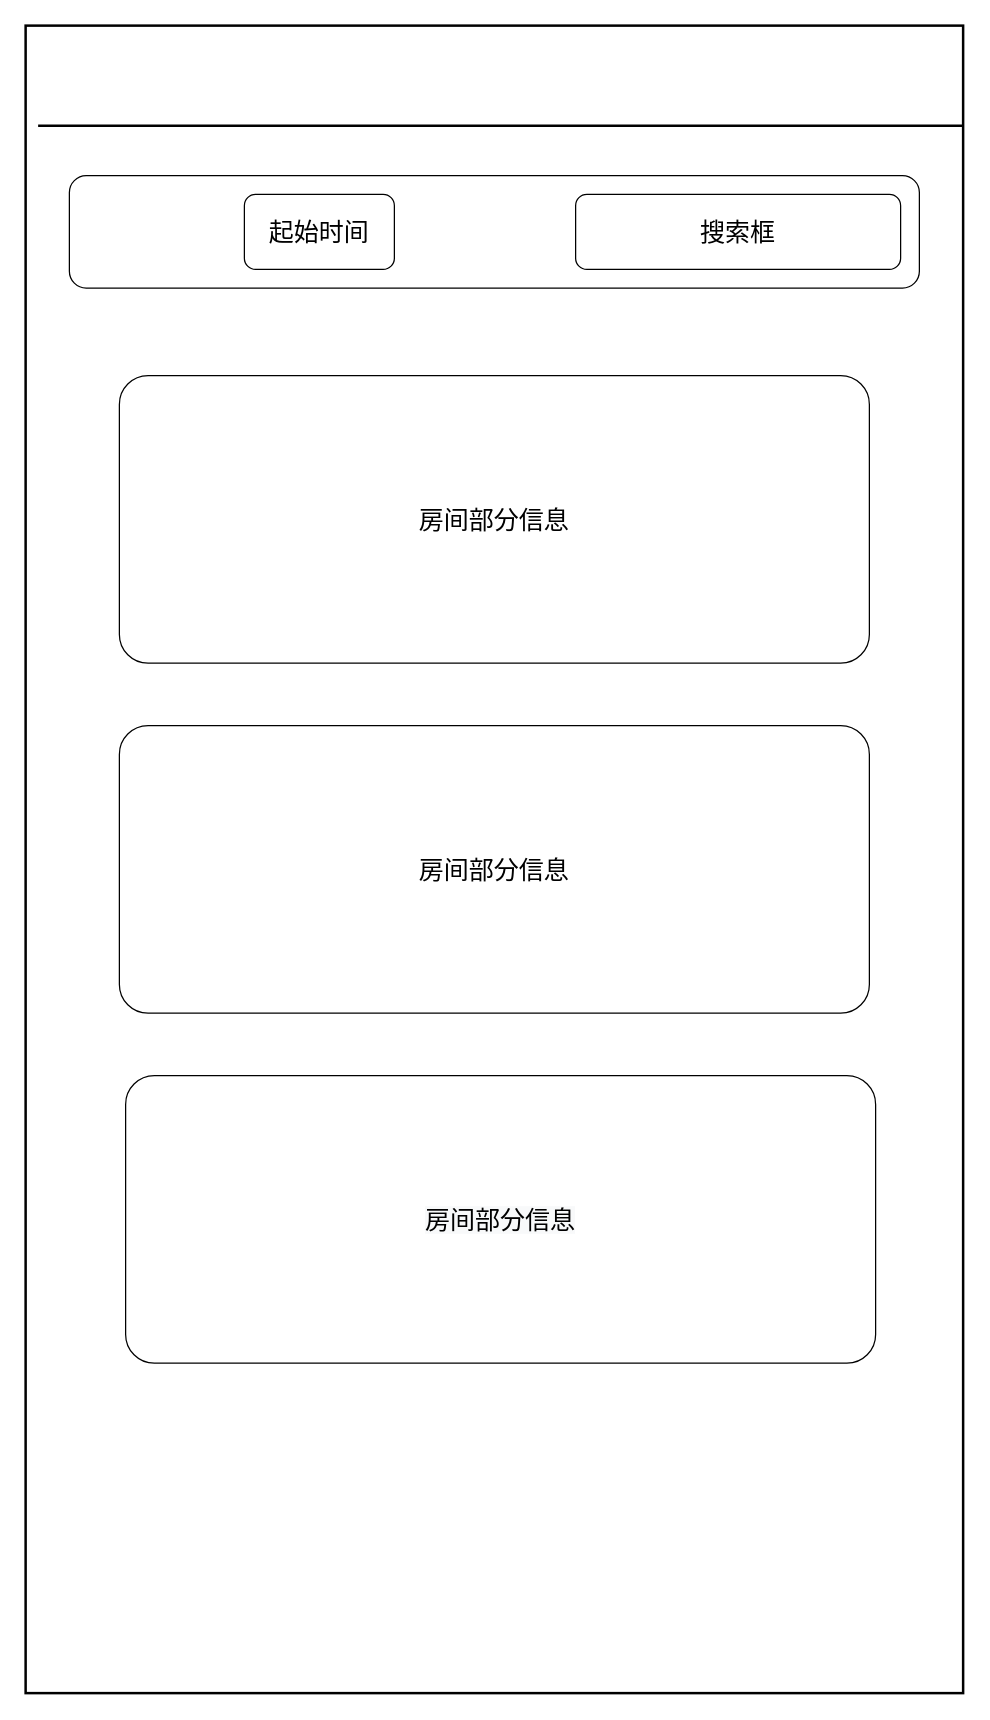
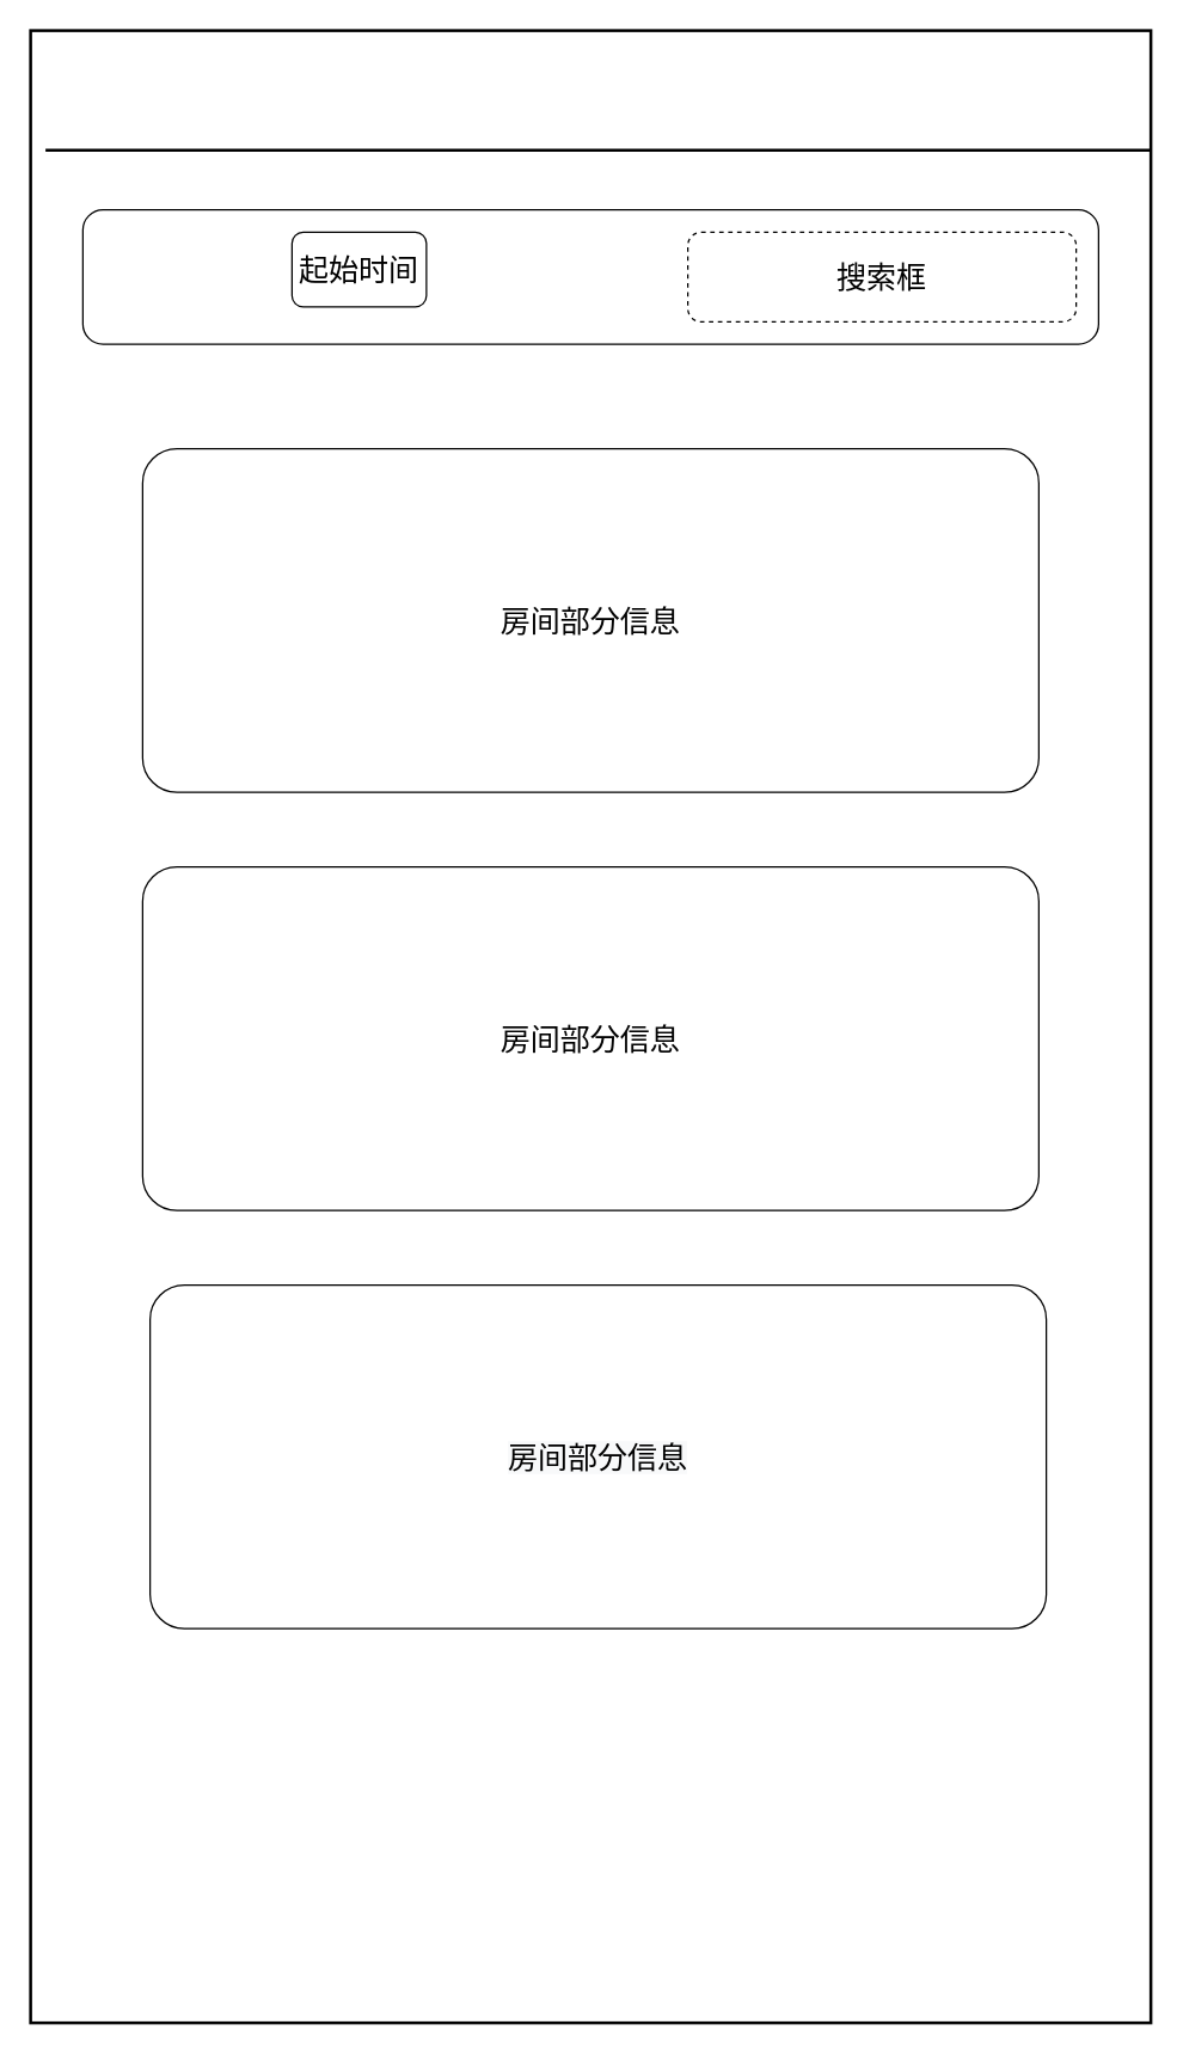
- <mxCell id="4" value="起始时间" style="rounded=1;whiteSpace=wrap;html=1;fontSize=20;" parent="1" vertex="1"><mxGeometry x="195" y="155" width="120" height="60" as="geometry" /></mxCell>
+ <mxCell id="4" value="起始时间" style="rounded=1;whiteSpace=wrap;html=1;fontSize=20;" parent="1" vertex="1"><mxGeometry x="195" y="155" width="90" height="50" as="geometry" /></mxCell>
- <mxCell id="5" value="搜索框" style="rounded=1;whiteSpace=wrap;html=1;fontSize=20;" parent="1" vertex="1"><mxGeometry x="460" y="155" width="260" height="60" as="geometry" /></mxCell>
+ <mxCell id="5" value="搜索框" style="rounded=1;whiteSpace=wrap;html=1;fontSize=20;dashed=1;" parent="1" vertex="1"><mxGeometry x="460" y="155" width="260" height="60" as="geometry" /></mxCell>
